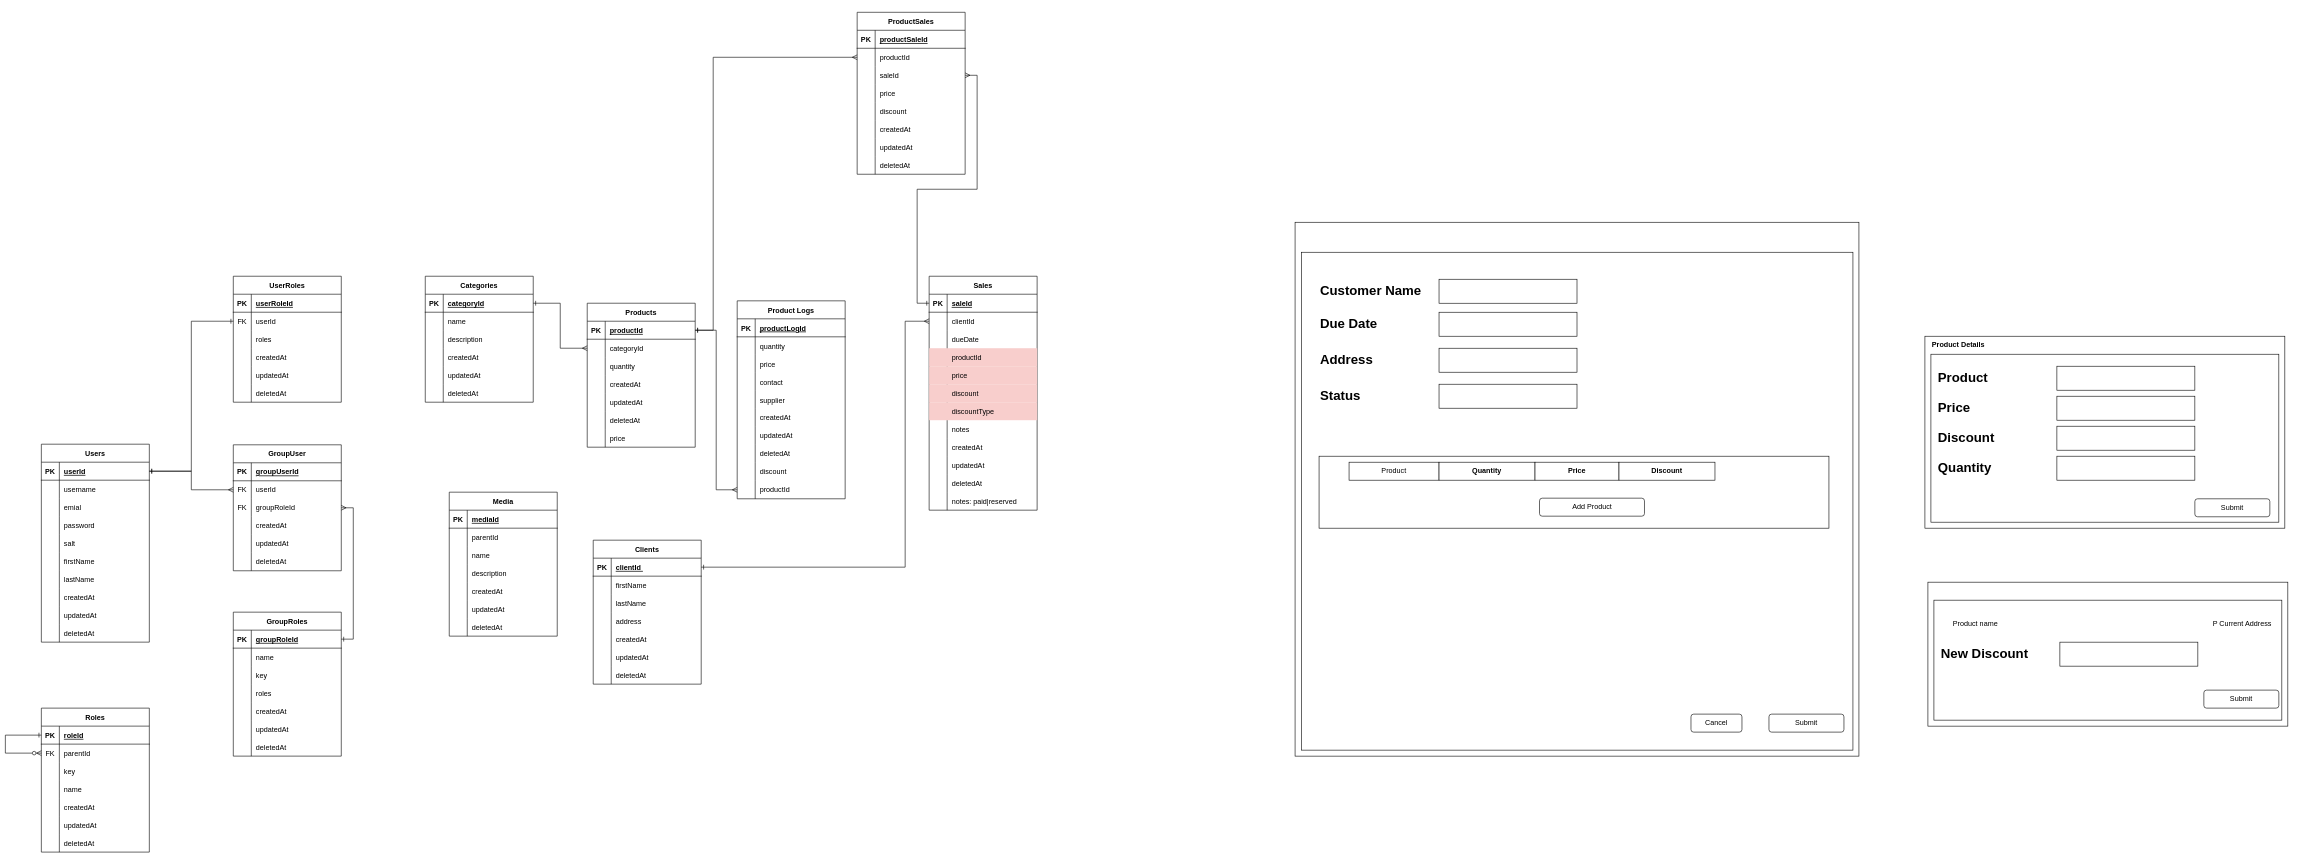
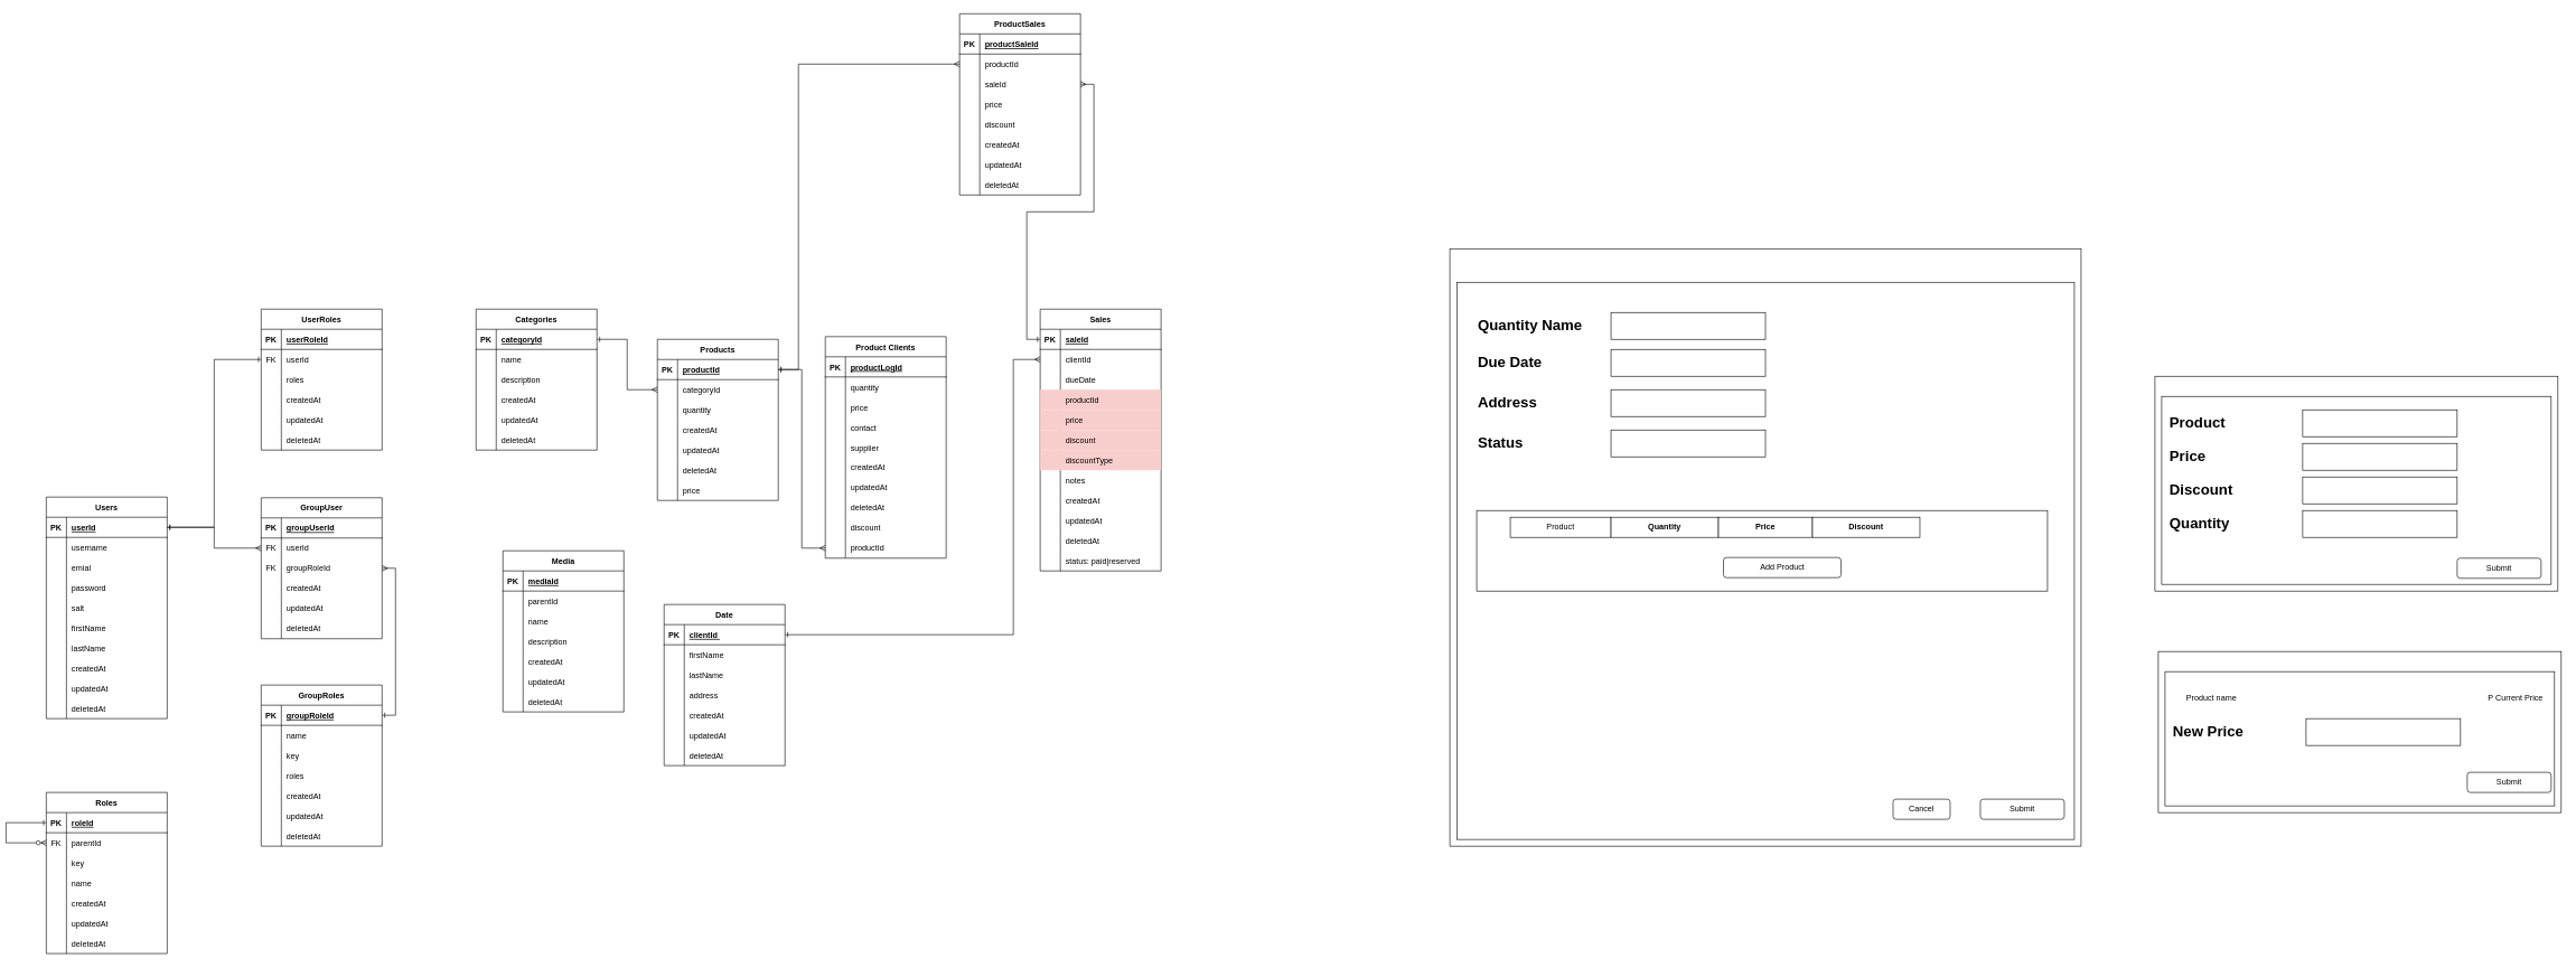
- <mxCell id="280" value="Customer Name" style="text;html=1;strokeColor=none;fillColor=none;align=left;verticalAlign=middle;whiteSpace=wrap;rounded=0;fontStyle=1;fontSize=22;" parent="278" vertex="1"><mxGeometry y="5" width="250" height="30" as="geometry" /></mxCell>
+ <mxCell id="280" value="Quantity Name" style="text;html=1;strokeColor=none;fillColor=none;align=left;verticalAlign=middle;whiteSpace=wrap;rounded=0;fontStyle=1;fontSize=22;" parent="278" vertex="1"><mxGeometry y="5" width="250" height="30" as="geometry" /></mxCell>
- <mxCell id="244" value="Product Logs" style="shape=table;startSize=30;container=1;collapsible=1;childLayout=tableLayout;fixedRows=1;rowLines=0;fontStyle=1;align=center;resizeLast=1;" parent="1" vertex="1"><mxGeometry x="1180" y="501" width="180" height="330" as="geometry" /></mxCell>
+ <mxCell id="244" value="Product Clients" style="shape=table;startSize=30;container=1;collapsible=1;childLayout=tableLayout;fixedRows=1;rowLines=0;fontStyle=1;align=center;resizeLast=1;" parent="1" vertex="1"><mxGeometry x="1180" y="501" width="180" height="330" as="geometry" /></mxCell>
- <mxCell id="292" value="Product Details" style="text;html=1;strokeColor=none;fillColor=none;align=left;verticalAlign=middle;whiteSpace=wrap;rounded=0;fontStyle=1" parent="1" vertex="1"><mxGeometry x="3170" y="560" width="150" height="30" as="geometry" /></mxCell>
- <mxCell id="219" value="notes: paid|reserved" style="shape=partialRectangle;connectable=0;fillColor=none;top=0;left=0;bottom=0;right=0;align=left;spacingLeft=6;overflow=hidden;" vertex="1" parent="217"><mxGeometry x="30" width="150" height="30" as="geometry"><mxRectangle width="150" height="30" as="alternateBounds" /></mxGeometry></mxCell>
+ <mxCell id="219" value="status: paid|reserved" style="shape=partialRectangle;connectable=0;fillColor=none;top=0;left=0;bottom=0;right=0;align=left;spacingLeft=6;overflow=hidden;" vertex="1" parent="217"><mxGeometry x="30" width="150" height="30" as="geometry"><mxRectangle width="150" height="30" as="alternateBounds" /></mxGeometry></mxCell>
- <mxCell id="220" value="Clients" style="shape=table;startSize=30;container=1;collapsible=1;childLayout=tableLayout;fixedRows=1;rowLines=0;fontStyle=1;align=center;resizeLast=1;" parent="1" vertex="1"><mxGeometry x="940" y="900" width="180" height="240" as="geometry" /></mxCell>
+ <mxCell id="220" value="Date" style="shape=table;startSize=30;container=1;collapsible=1;childLayout=tableLayout;fixedRows=1;rowLines=0;fontStyle=1;align=center;resizeLast=1;" parent="1" vertex="1"><mxGeometry x="940" y="900" width="180" height="240" as="geometry" /></mxCell>
- <mxCell id="322" value="P Current Address" style="text;html=1;strokeColor=none;fillColor=none;align=right;verticalAlign=middle;whiteSpace=wrap;rounded=0;" vertex="1" parent="1"><mxGeometry x="3510" y="1025" width="230" height="30" as="geometry" /></mxCell>
+ <mxCell id="322" value="P Current Price" style="text;html=1;strokeColor=none;fillColor=none;align=right;verticalAlign=middle;whiteSpace=wrap;rounded=0;" vertex="1" parent="1"><mxGeometry x="3510" y="1025" width="230" height="30" as="geometry" /></mxCell>
- <mxCell id="319" value="New Discount" style="text;html=1;strokeColor=none;fillColor=none;align=left;verticalAlign=middle;whiteSpace=wrap;rounded=0;fontStyle=1;fontSize=22;" vertex="1" parent="317"><mxGeometry y="5" width="250" height="30" as="geometry" /></mxCell>
+ <mxCell id="319" value="New Price" style="text;html=1;strokeColor=none;fillColor=none;align=left;verticalAlign=middle;whiteSpace=wrap;rounded=0;fontStyle=1;fontSize=22;" vertex="1" parent="317"><mxGeometry y="5" width="250" height="30" as="geometry" /></mxCell>
